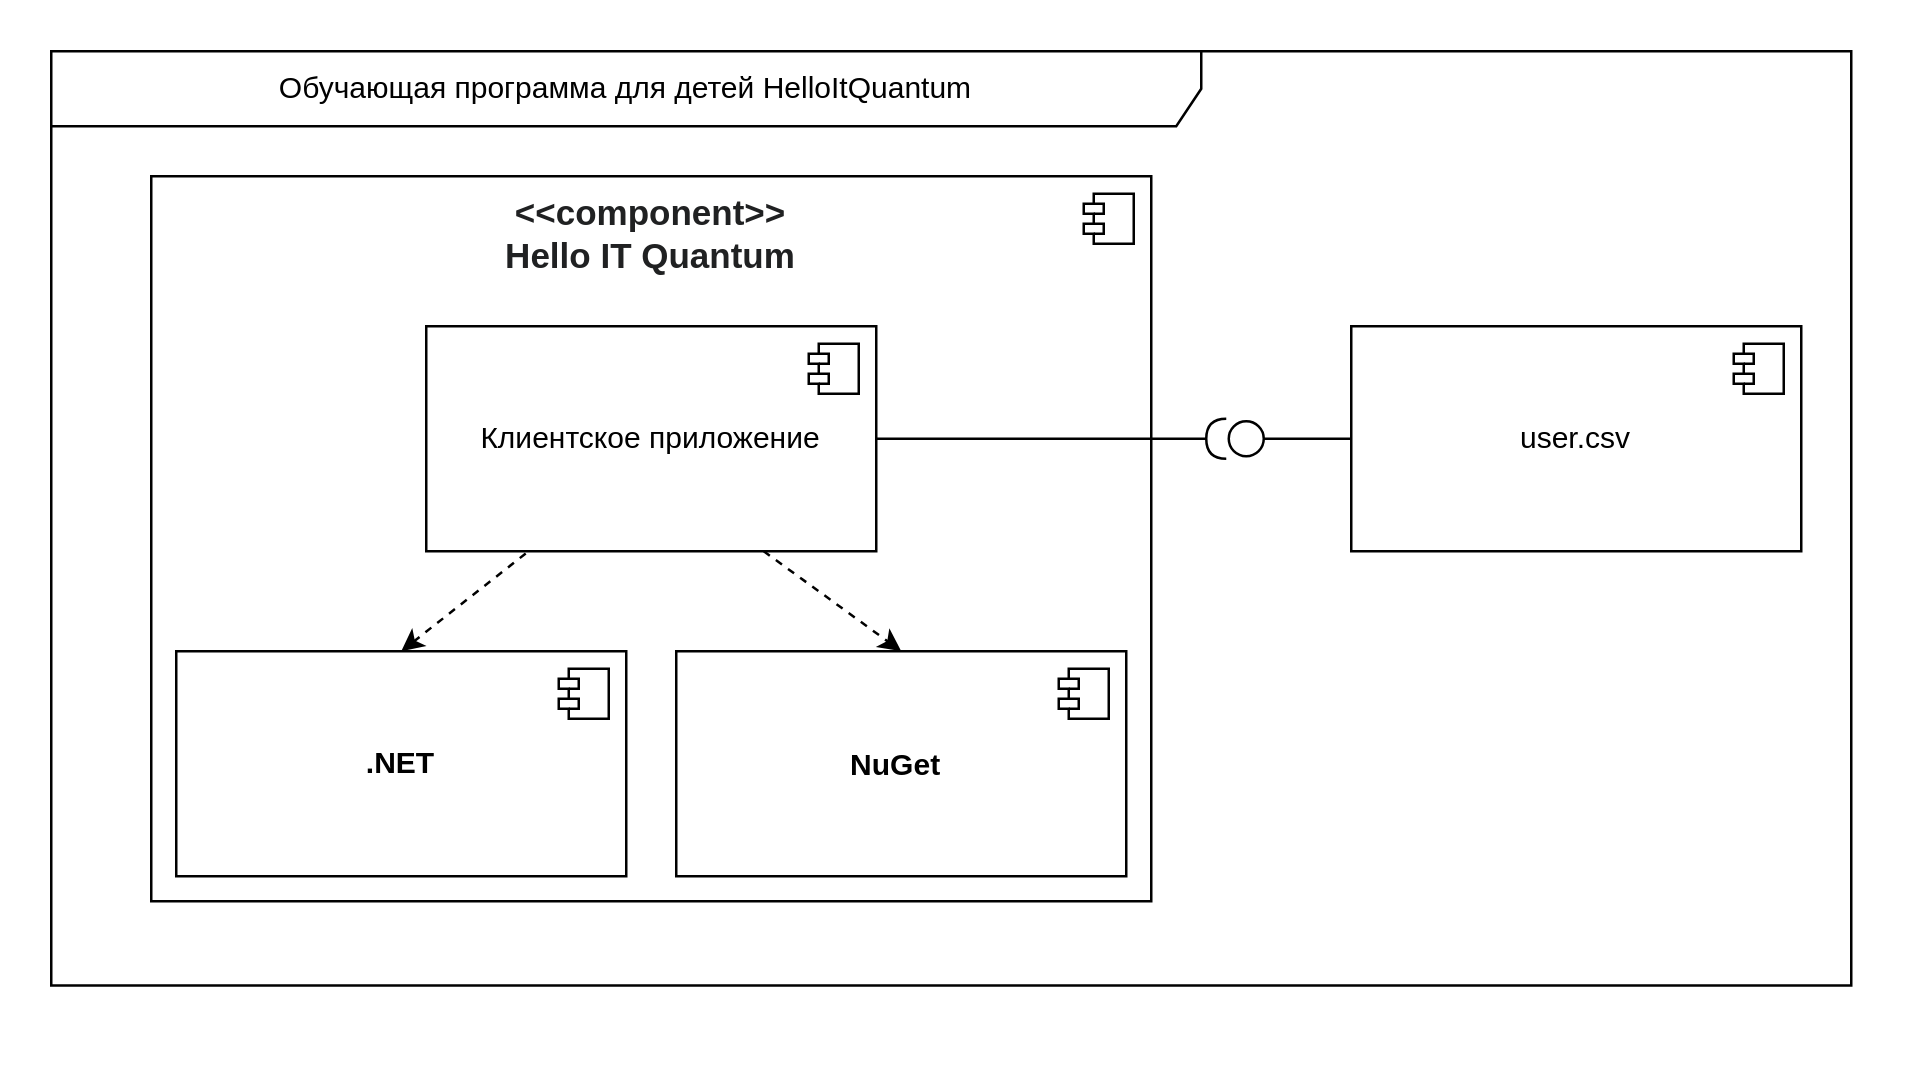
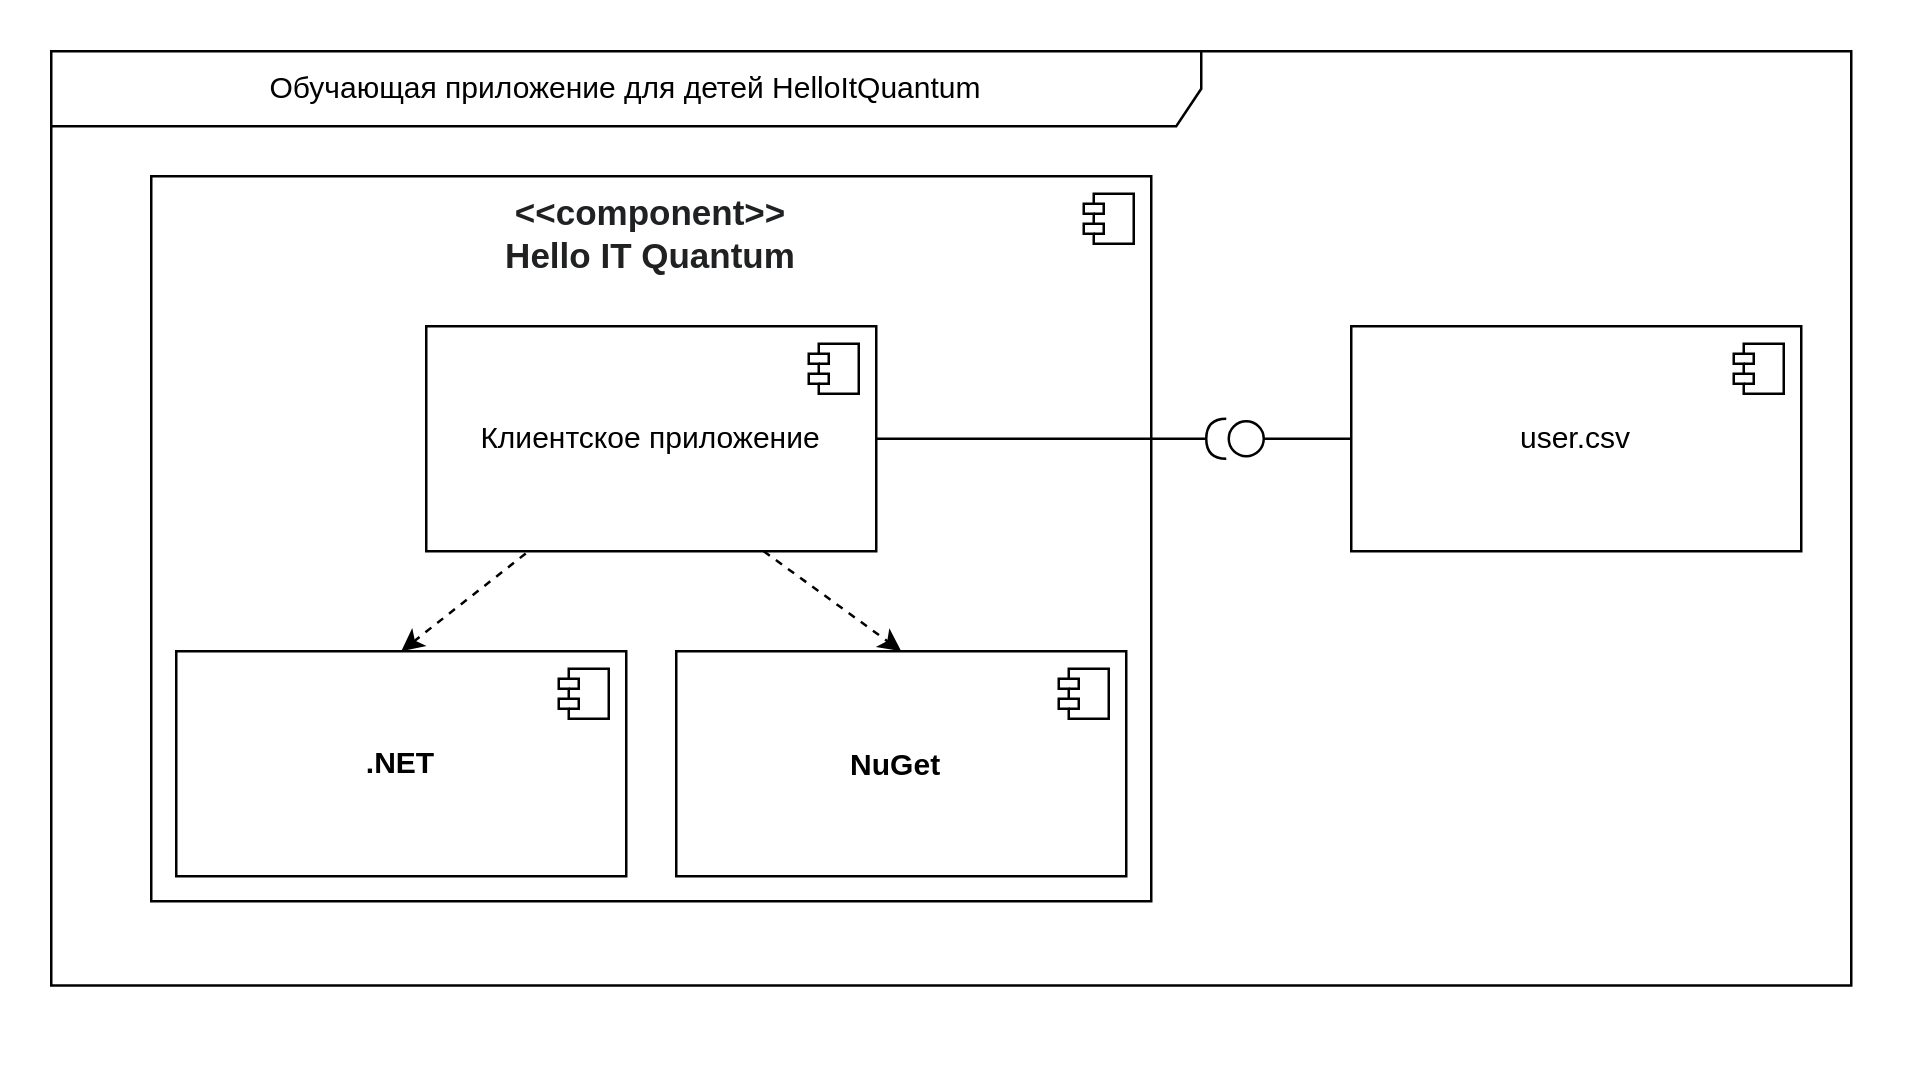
- <mxCell id="17" value="Обучающая программа для детей HelloItQuantum" style="shape=umlFrame;whiteSpace=wrap;html=1;pointerEvents=0;width=460;height=30;" vertex="1" parent="16"><mxGeometry x="-20" width="720" height="373.69" as="geometry" /></mxCell>
+ <mxCell id="17" value="Обучающая приложение для детей HelloItQuantum" style="shape=umlFrame;whiteSpace=wrap;html=1;pointerEvents=0;width=460;height=30;" vertex="1" parent="16"><mxGeometry x="-20" width="720" height="373.69" as="geometry" /></mxCell>
